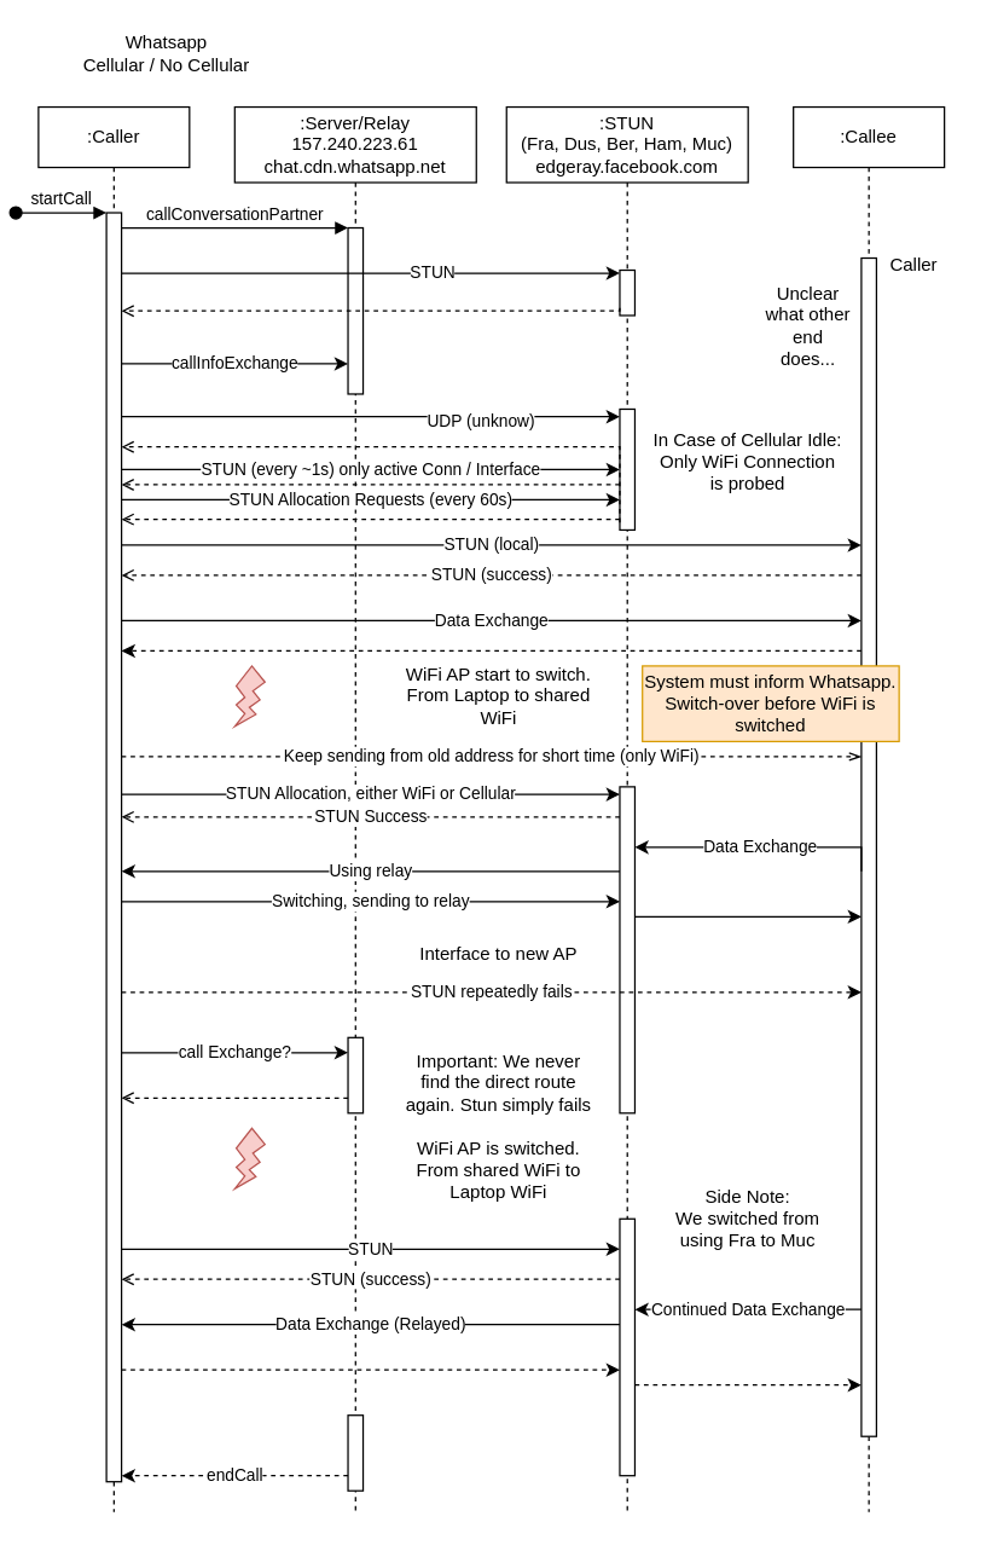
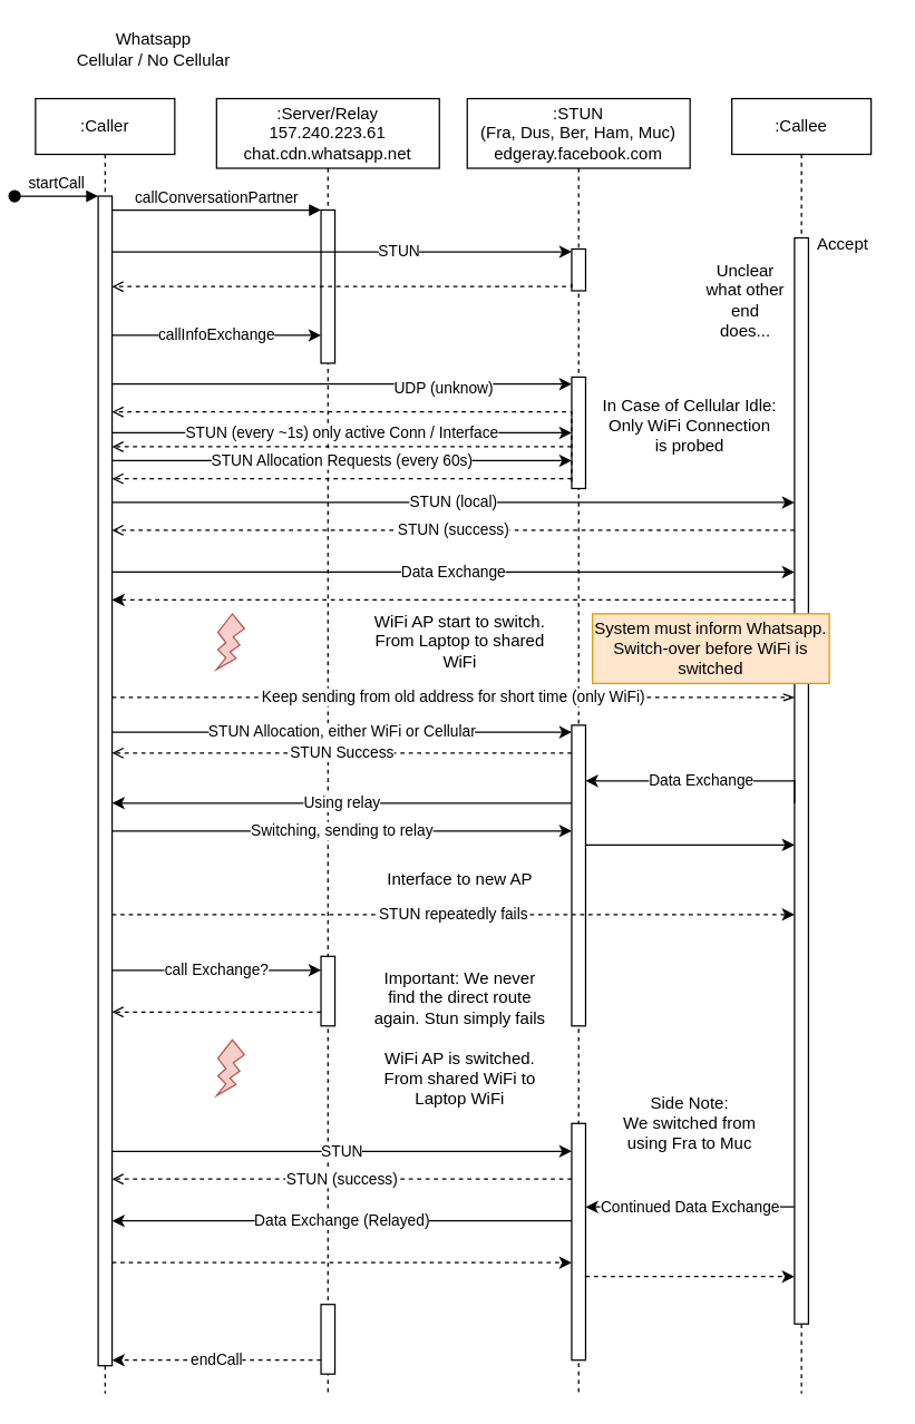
- <mxCell id="27" value="Caller" style="text;html=1;align=center;verticalAlign=middle;whiteSpace=wrap;rounded=0;" vertex="1" parent="1"><mxGeometry x="570" y="160" width="60" height="30" as="geometry" /></mxCell>
+ <mxCell id="27" value="Accept" style="text;html=1;align=center;verticalAlign=middle;whiteSpace=wrap;rounded=0;" vertex="1" parent="1"><mxGeometry x="570" y="160" width="60" height="30" as="geometry" /></mxCell>
